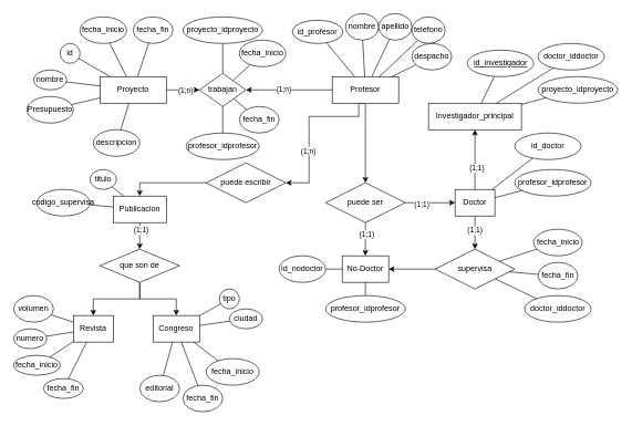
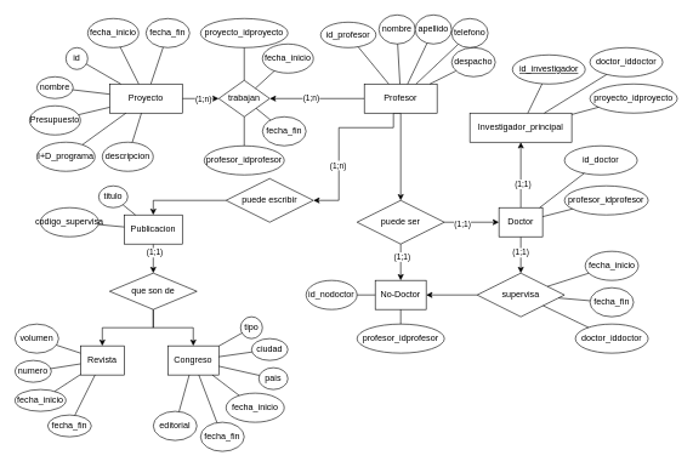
+ <mxCell id="39" value="" style="endArrow=none;html=1;rounded=0;" edge="1" parent="1" source="28" target="4"><mxGeometry relative="1" as="geometry"><mxPoint x="240" y="175" as="sourcePoint" /><mxPoint x="400" y="175" as="targetPoint" /></mxGeometry></mxCell>
+ <mxCell id="28" value="I+D_programa" style="ellipse;whiteSpace=wrap;html=1;align=center;" vertex="1" parent="1"><mxGeometry x="50" y="195" width="80" height="40" as="geometry" /></mxCell>
+ <mxCell id="109" value="" style="endArrow=none;html=1;rounded=0;" edge="1" parent="1" source="18" target="98"><mxGeometry relative="1" as="geometry"><mxPoint x="140" y="465" as="sourcePoint" /><mxPoint x="300" y="465" as="targetPoint" /></mxGeometry></mxCell>
+ <mxCell id="98" value="pais" style="ellipse;whiteSpace=wrap;html=1;align=center;" vertex="1" parent="1"><mxGeometry x="355" y="505" width="40" height="30" as="geometry" /></mxCell>
